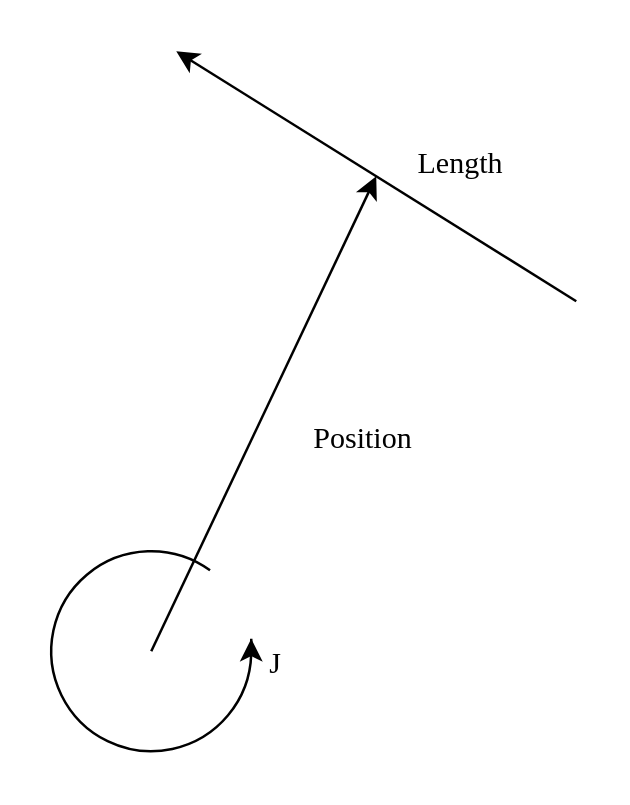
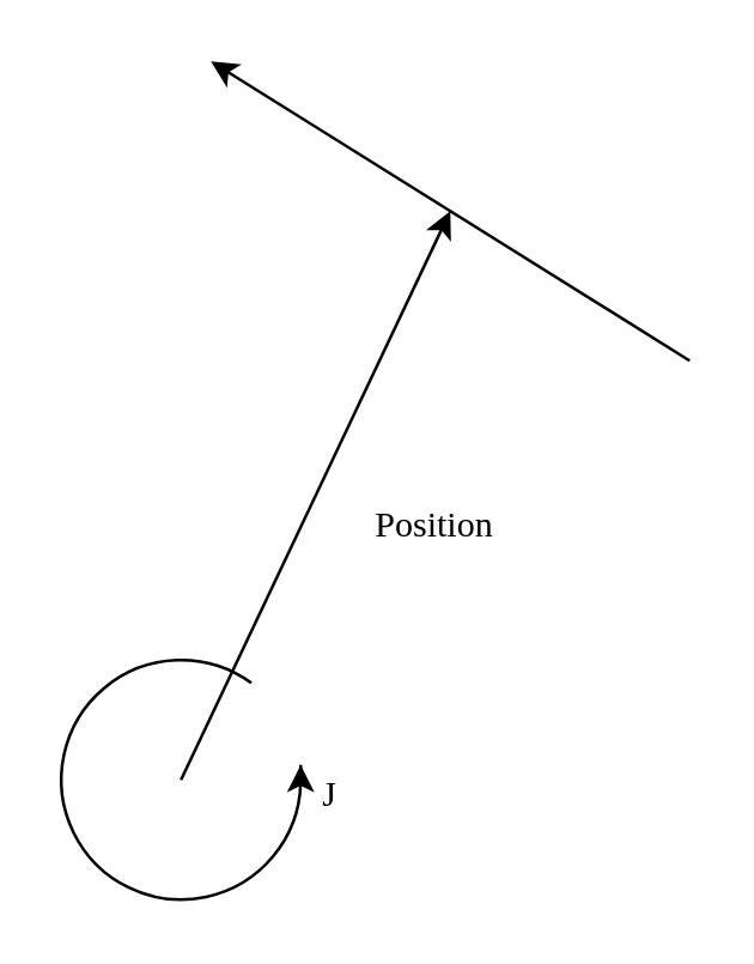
- <mxCell id="8" value="&lt;font face=&quot;Times New Roman&quot;&gt;Length&lt;/font&gt;" style="text;html=1;strokeColor=none;fillColor=none;align=center;verticalAlign=middle;whiteSpace=wrap;rounded=0;" vertex="1" parent="1"><mxGeometry x="174" y="50" width="20" height="30" as="geometry" /></mxCell>
